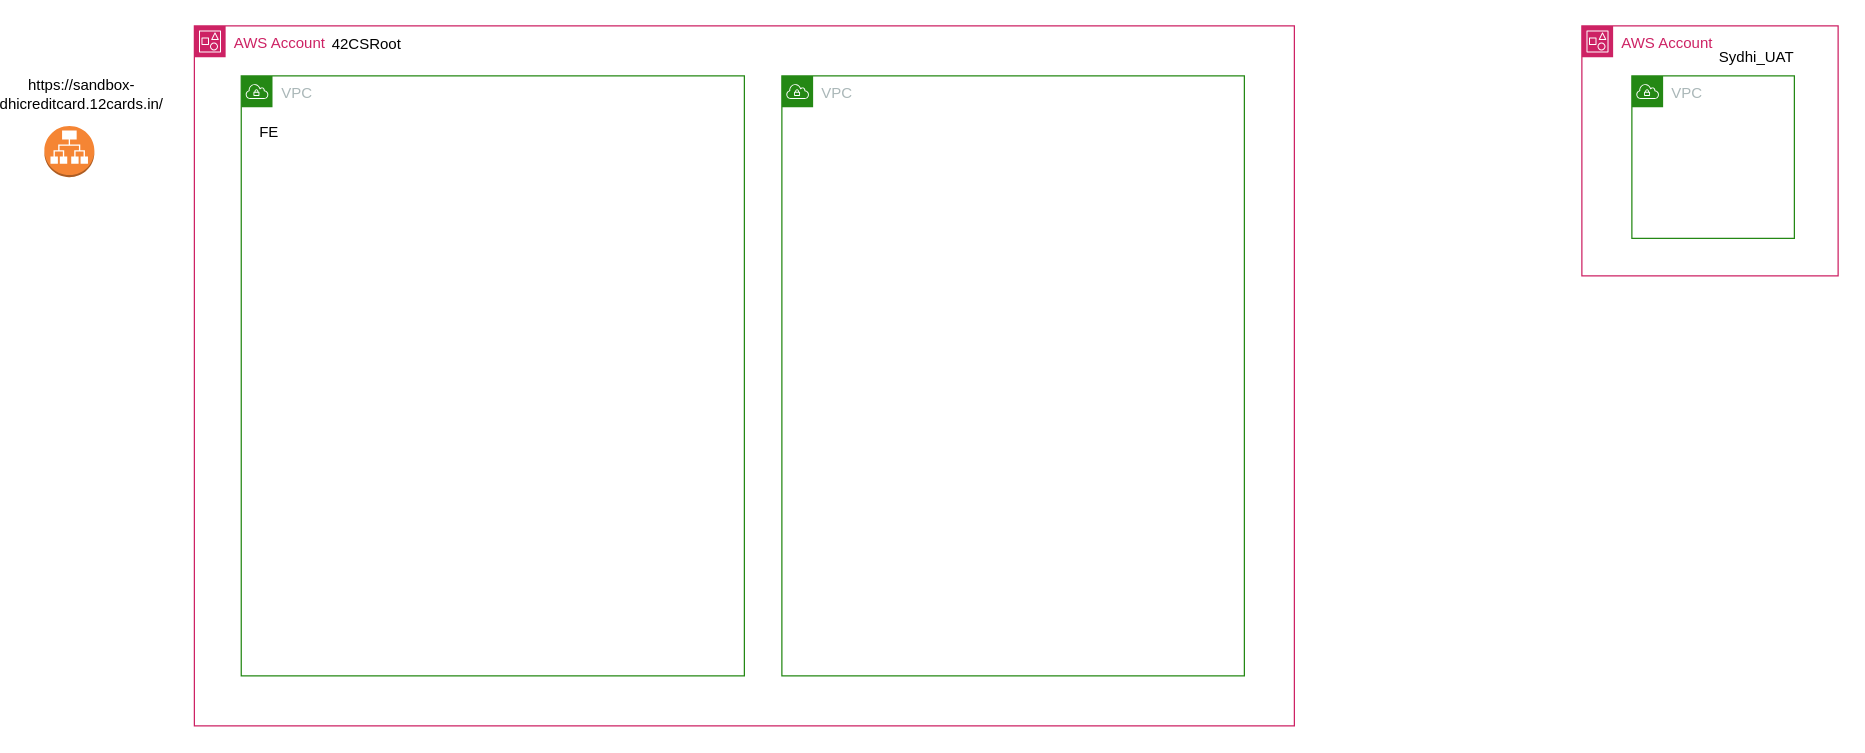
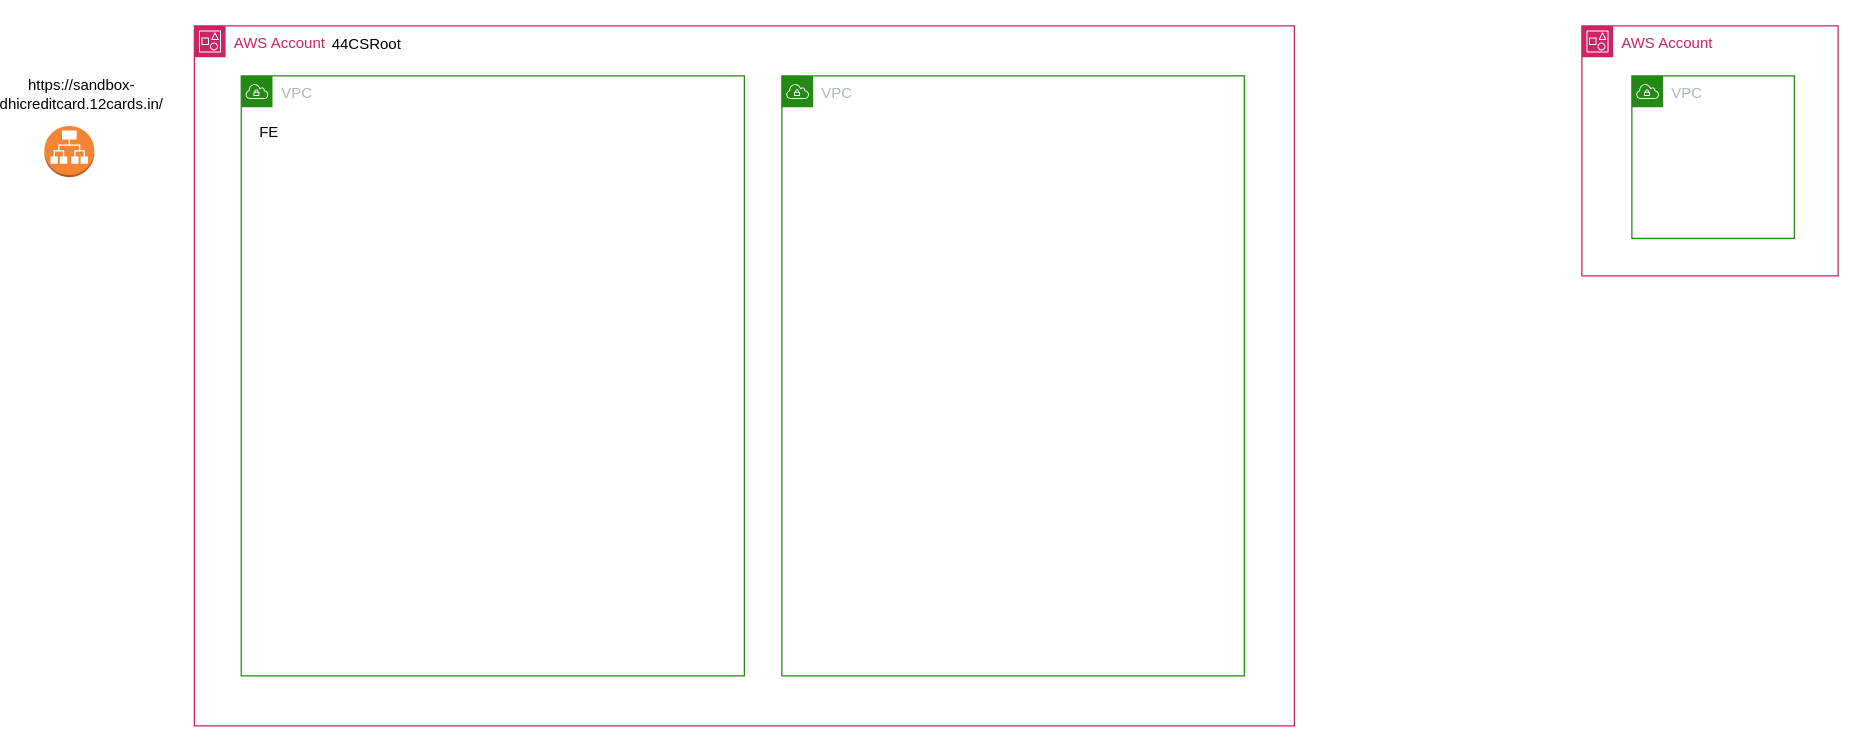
- <mxCell id="5" value="42CSRoot" style="text;strokeColor=none;align=center;fillColor=none;html=1;verticalAlign=middle;whiteSpace=wrap;rounded=0;" vertex="1" parent="3"><mxGeometry x="107.5" width="60" height="30" as="geometry" /></mxCell>
+ <mxCell id="5" value="44CSRoot" style="text;strokeColor=none;align=center;fillColor=none;html=1;verticalAlign=middle;whiteSpace=wrap;rounded=0;" vertex="1" parent="3"><mxGeometry x="107.5" width="60" height="30" as="geometry" /></mxCell>
- <mxCell id="9" value="Sydhi_UAT" style="text;strokeColor=none;align=center;fillColor=none;html=1;verticalAlign=middle;whiteSpace=wrap;rounded=0;" vertex="1" parent="7"><mxGeometry x="110" y="10" width="60" height="30" as="geometry" /></mxCell>
